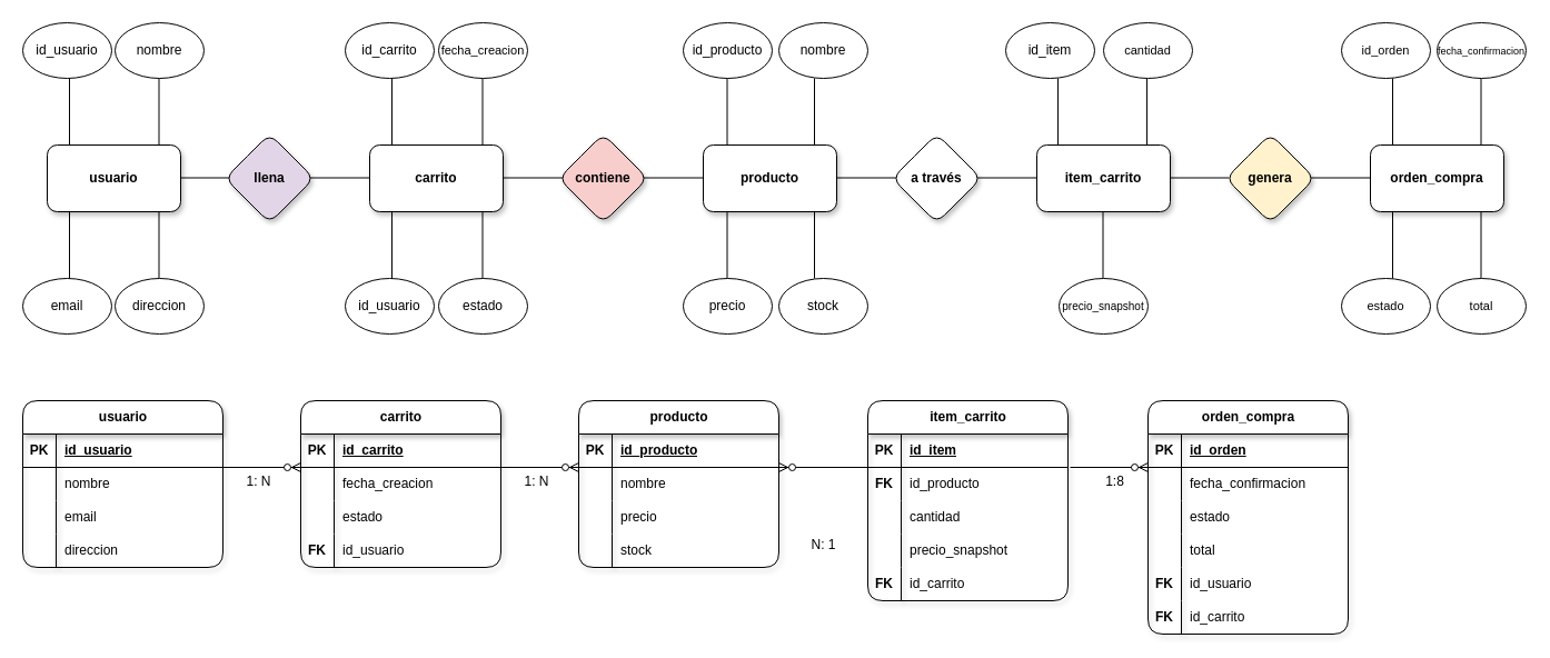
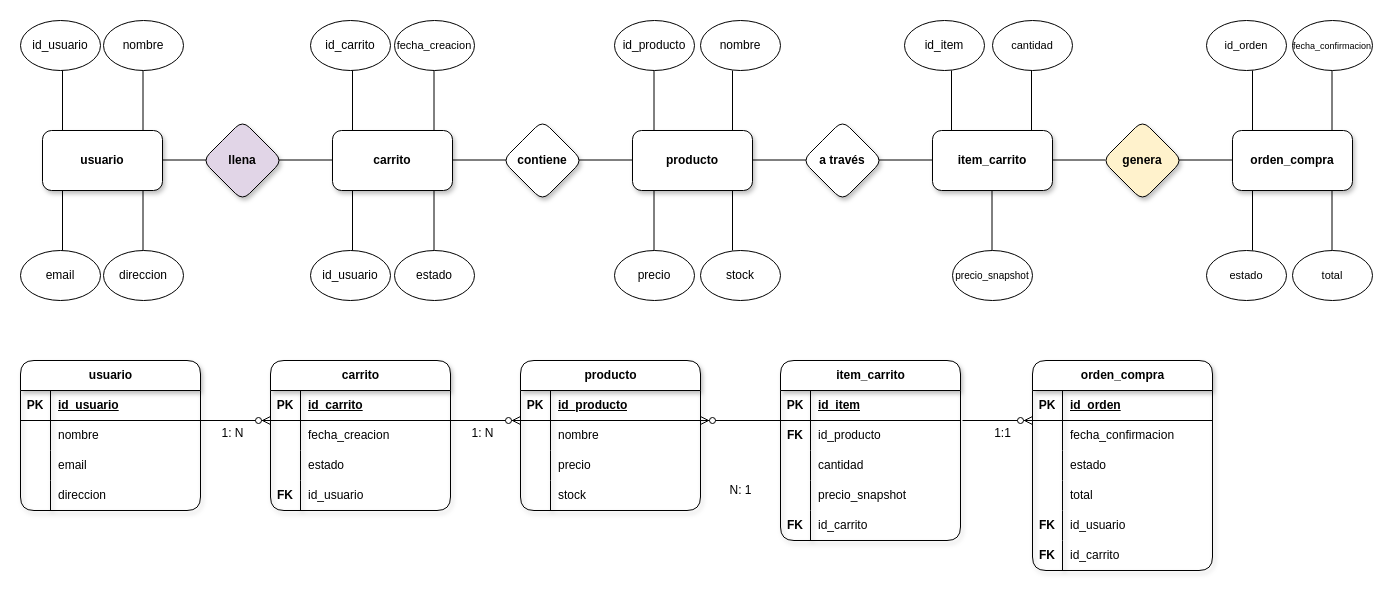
- <mxCell id="16" value="&lt;b&gt;contiene&lt;/b&gt;" style="rhombus;whiteSpace=wrap;html=1;rounded=1;shadow=1;fillColor=#f8cecc;" vertex="1" parent="1"><mxGeometry x="502" y="120" width="80" height="80" as="geometry" /></mxCell>
+ <mxCell id="16" value="&lt;b&gt;contiene&lt;/b&gt;" style="rhombus;whiteSpace=wrap;html=1;rounded=1;shadow=1;" vertex="1" parent="1"><mxGeometry x="502" y="120" width="80" height="80" as="geometry" /></mxCell>
- <mxCell id="139" value="1:8" style="text;html=1;align=center;verticalAlign=middle;resizable=0;points=[];autosize=1;strokeColor=none;fillColor=none;" vertex="1" parent="1"><mxGeometry x="982" y="418" width="40" height="30" as="geometry" /></mxCell>
+ <mxCell id="139" value="1:1" style="text;html=1;align=center;verticalAlign=middle;resizable=0;points=[];autosize=1;strokeColor=none;fillColor=none;" vertex="1" parent="1"><mxGeometry x="982" y="418" width="40" height="30" as="geometry" /></mxCell>
